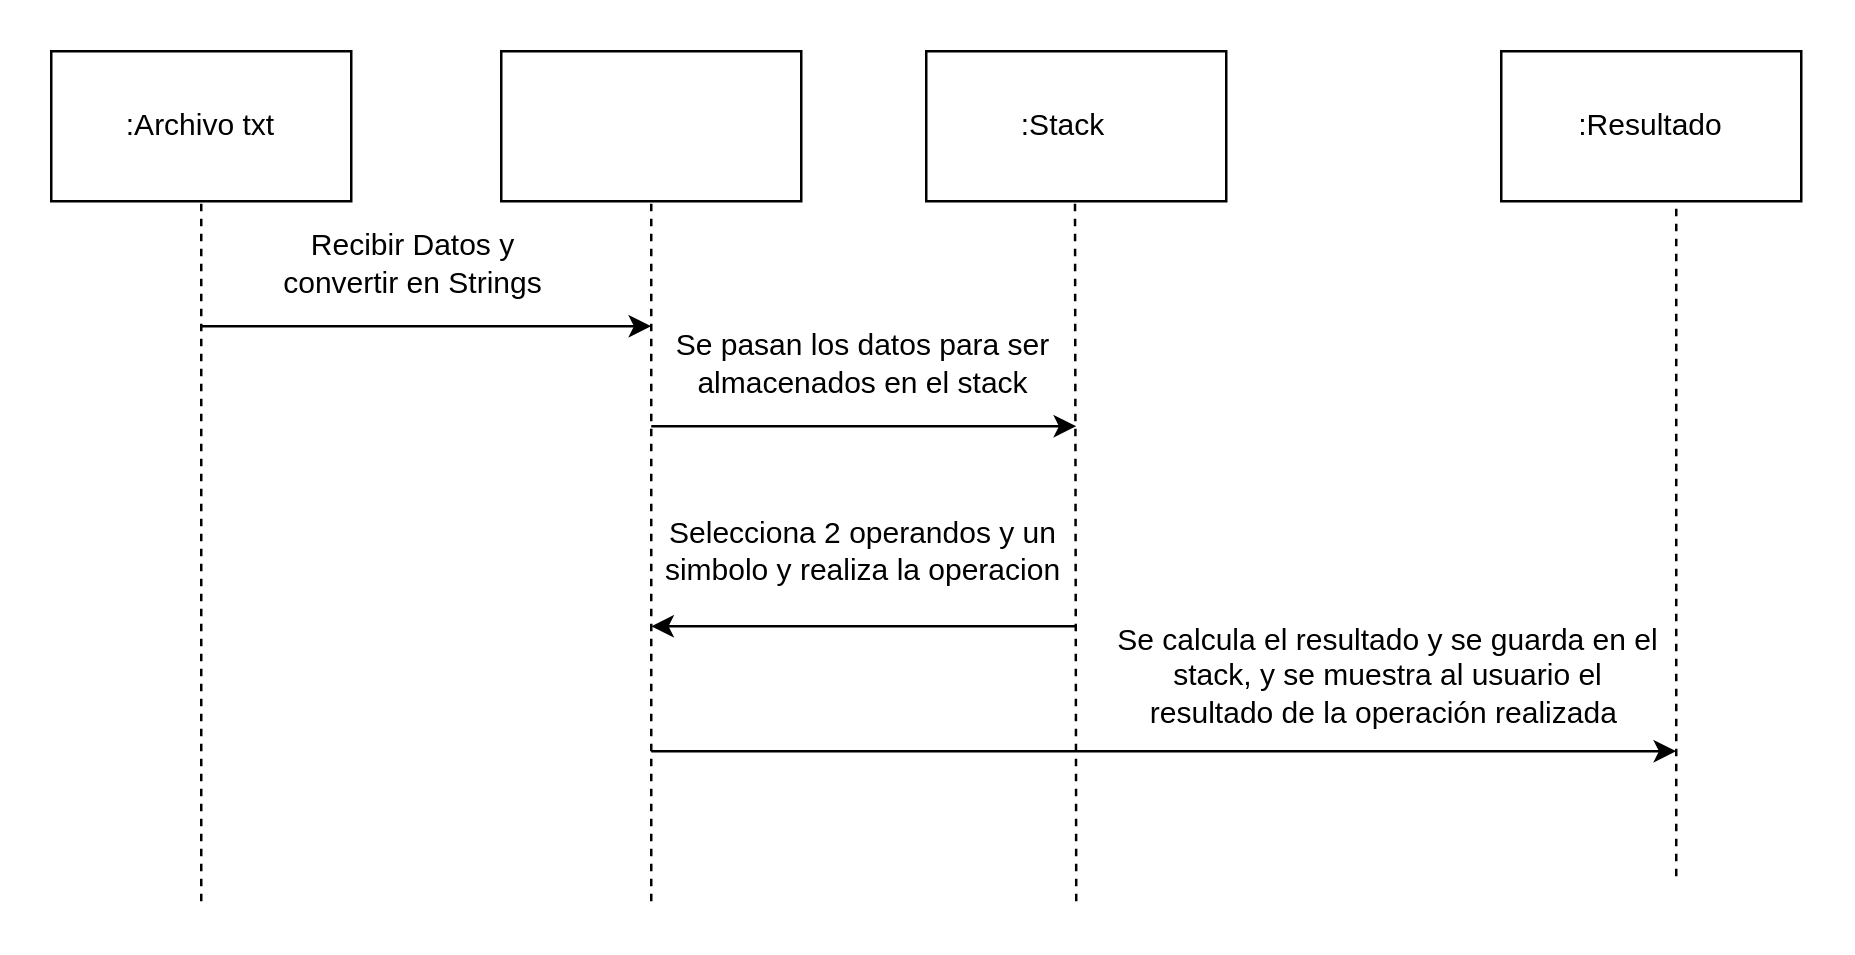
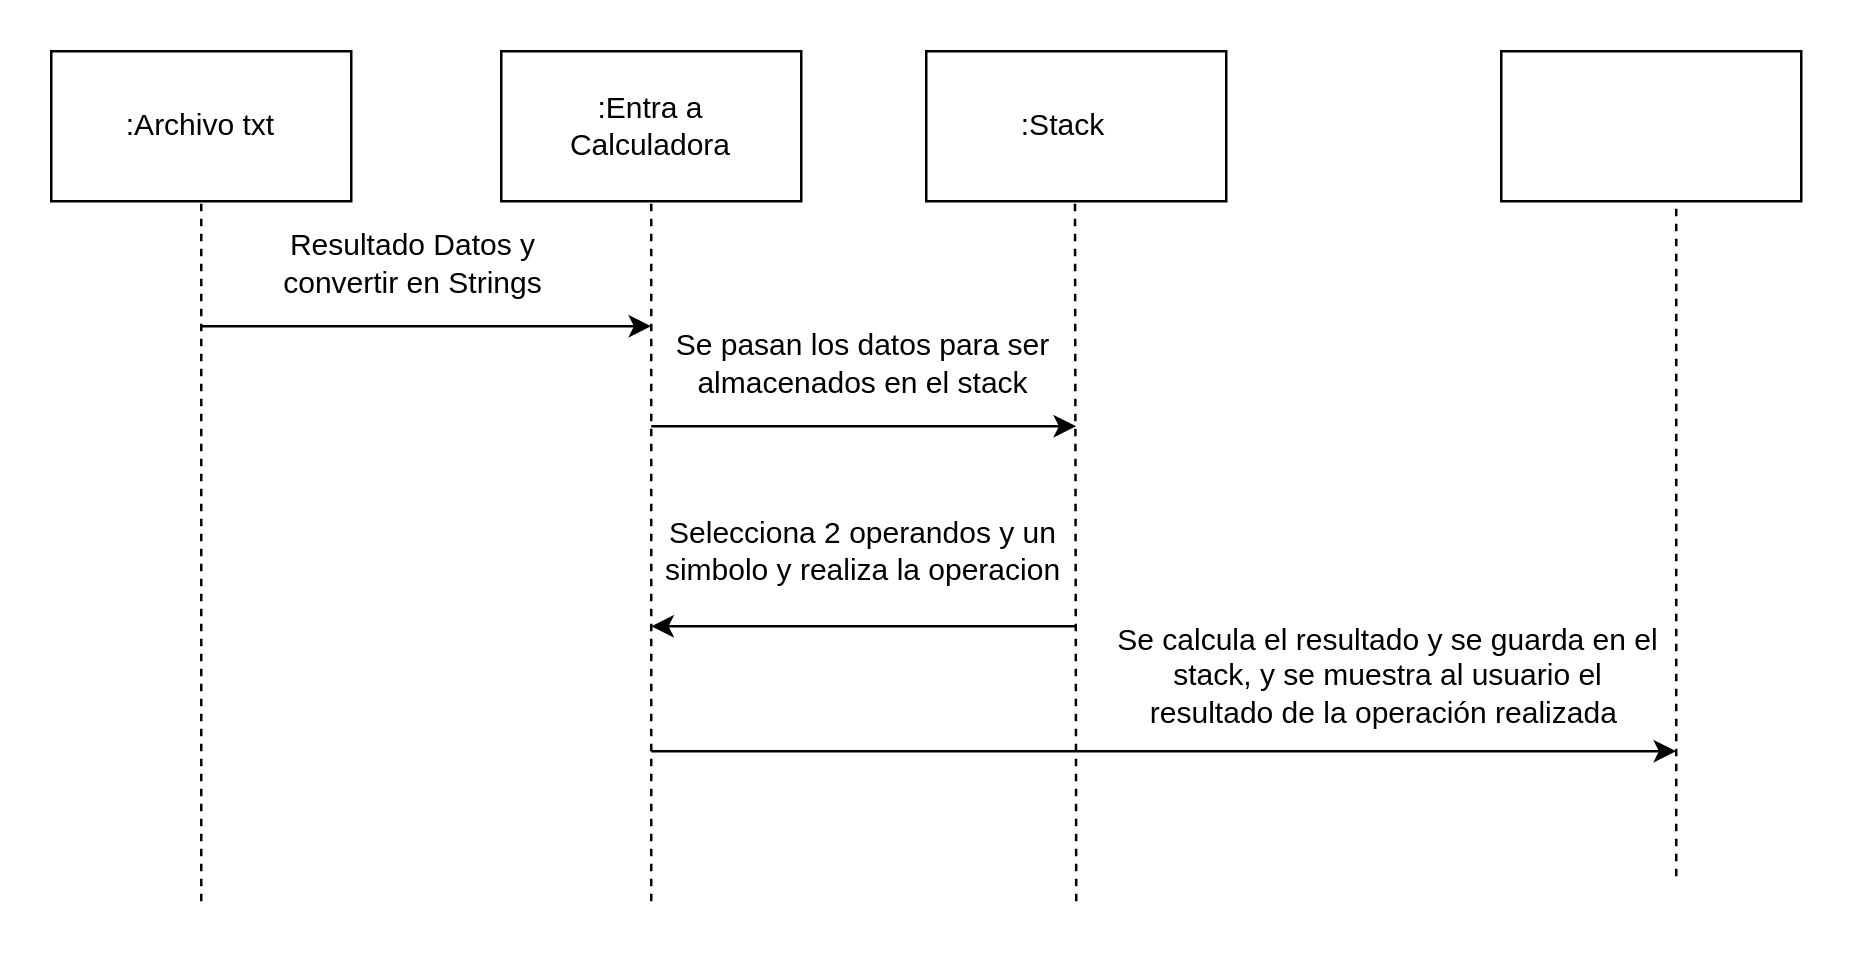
+ <mxCell id="6" value=":Entra a Calculadora" style="text;html=1;strokeColor=none;fillColor=none;align=center;verticalAlign=middle;whiteSpace=wrap;rounded=0;" vertex="1" parent="1"><mxGeometry x="210" y="40" width="100" height="20" as="geometry" /></mxCell>
- <mxCell id="10" value=":Resultado" style="text;html=1;strokeColor=none;fillColor=none;align=center;verticalAlign=middle;whiteSpace=wrap;rounded=0;" vertex="1" parent="1"><mxGeometry x="610" y="40" width="100" height="20" as="geometry" /></mxCell>
- <mxCell id="15" value="Recibir Datos y convertir en Strings" style="text;html=1;strokeColor=none;fillColor=none;align=center;verticalAlign=middle;whiteSpace=wrap;rounded=0;" vertex="1" parent="1"><mxGeometry x="100" y="80" width="130" height="50" as="geometry" /></mxCell>
+ <mxCell id="15" value="Resultado Datos y convertir en Strings" style="text;html=1;strokeColor=none;fillColor=none;align=center;verticalAlign=middle;whiteSpace=wrap;rounded=0;" vertex="1" parent="1"><mxGeometry x="100" y="80" width="130" height="50" as="geometry" /></mxCell>
